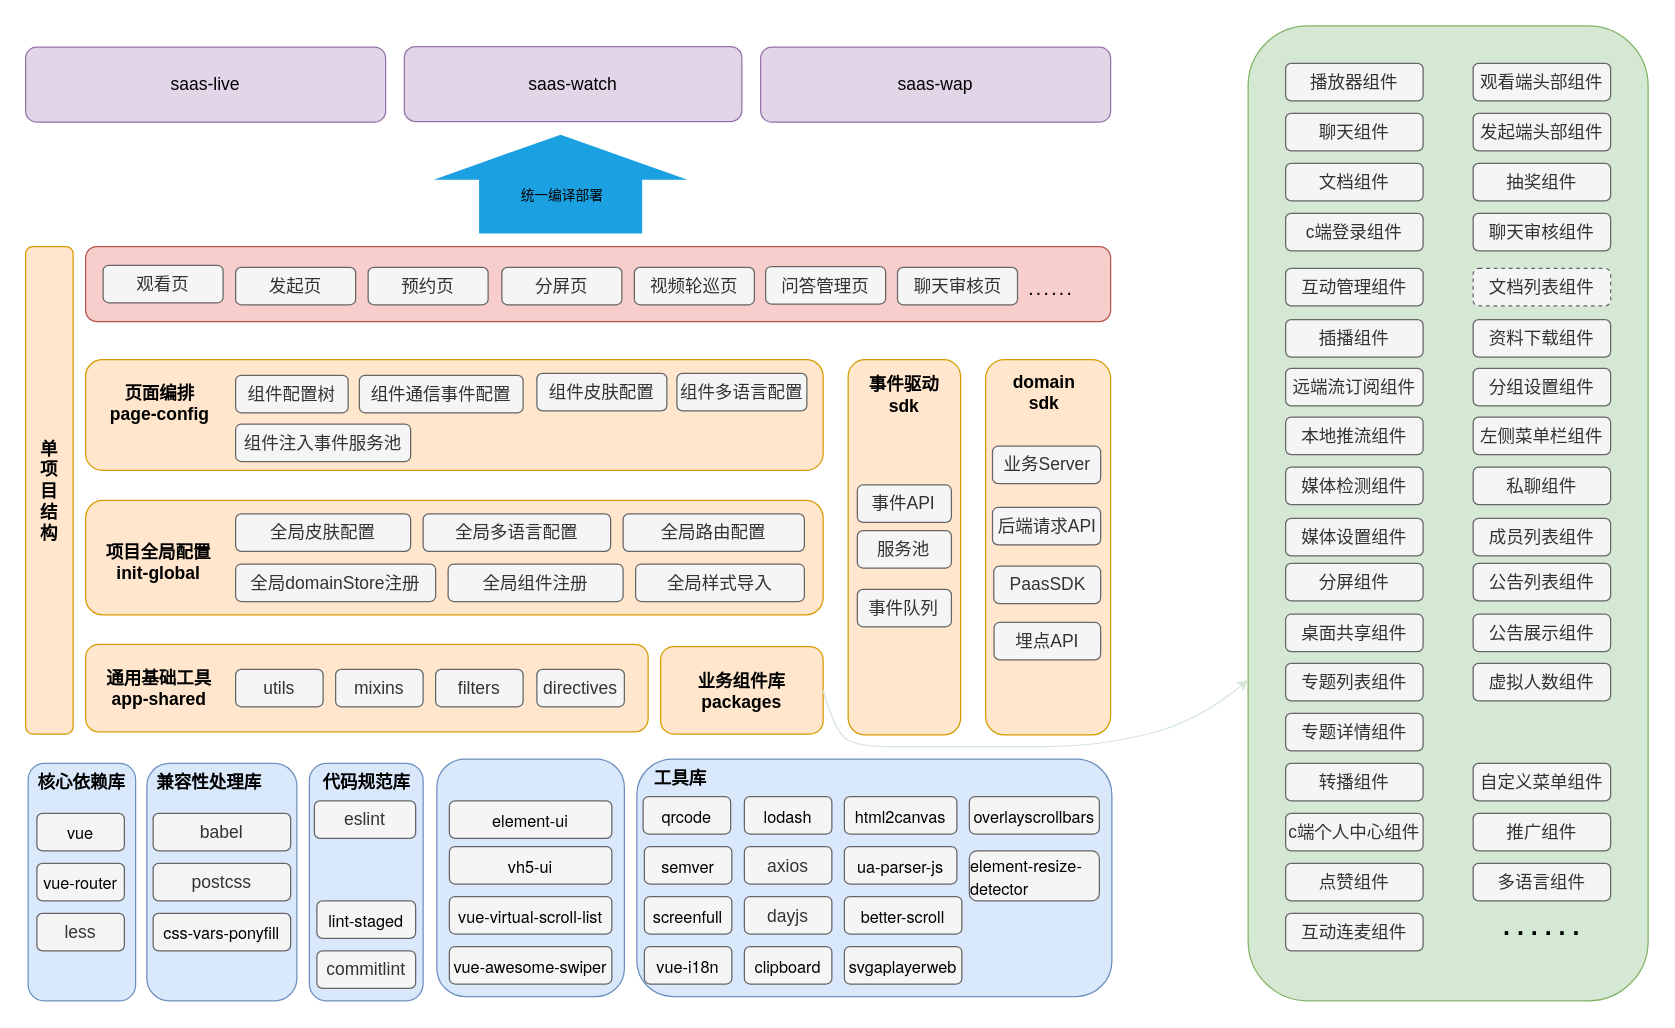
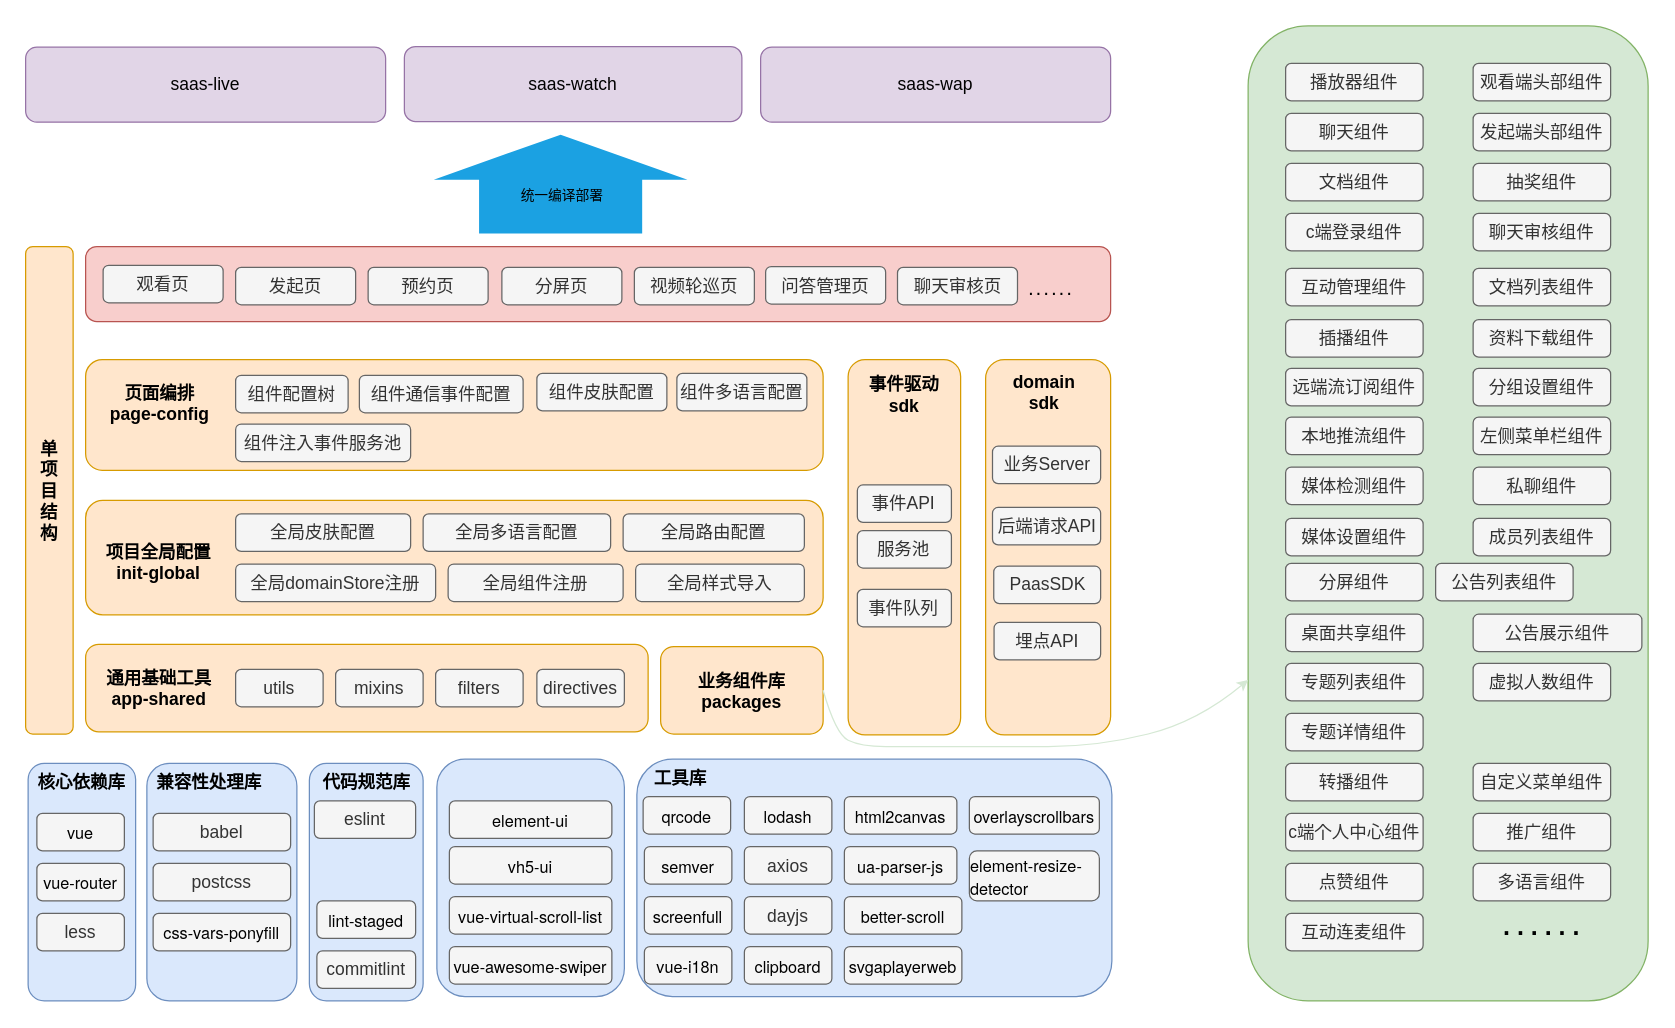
- <mxCell id="34" value="&lt;span style=&quot;font-size: 14px&quot;&gt;文档列表组件&lt;/span&gt;" style="rounded=1;whiteSpace=wrap;html=1;fontColor=#333333;fillColor=#f5f5f5;strokeColor=#666666;dashed=1;" parent="1" vertex="1"><mxGeometry x="1178" y="214" width="110" height="30" as="geometry" /></mxCell>
+ <mxCell id="34" value="&lt;span style=&quot;font-size: 14px&quot;&gt;文档列表组件&lt;/span&gt;" style="rounded=1;whiteSpace=wrap;html=1;fontColor=#333333;fillColor=#f5f5f5;strokeColor=#666666;" parent="1" vertex="1"><mxGeometry x="1178" y="214" width="110" height="30" as="geometry" /></mxCell>
- <mxCell id="25" value="&lt;span style=&quot;font-size: 14px&quot;&gt;公告列表组件&lt;/span&gt;" style="rounded=1;whiteSpace=wrap;html=1;fontColor=#333333;fillColor=#f5f5f5;strokeColor=#666666;" parent="1" vertex="1"><mxGeometry x="1178" y="450" width="110" height="30" as="geometry" /></mxCell>
+ <mxCell id="25" value="&lt;span style=&quot;font-size: 14px&quot;&gt;公告列表组件&lt;/span&gt;" style="rounded=1;whiteSpace=wrap;html=1;fontColor=#333333;fillColor=#f5f5f5;strokeColor=#666666;" parent="1" vertex="1"><mxGeometry x="1148" y="450" width="110" height="30" as="geometry" /></mxCell>
- <mxCell id="24" value="&lt;span style=&quot;font-size: 14px&quot;&gt;公告展示组件&lt;/span&gt;" style="rounded=1;whiteSpace=wrap;html=1;fontColor=#333333;fillColor=#f5f5f5;strokeColor=#666666;" parent="1" vertex="1"><mxGeometry x="1178" y="490.66" width="110" height="30" as="geometry" /></mxCell>
+ <mxCell id="24" value="&lt;span style=&quot;font-size: 14px&quot;&gt;公告展示组件&lt;/span&gt;" style="rounded=1;whiteSpace=wrap;html=1;fontColor=#333333;fillColor=#f5f5f5;strokeColor=#666666;" parent="1" vertex="1"><mxGeometry x="1178" y="490.66" width="135" height="30" as="geometry" /></mxCell>
